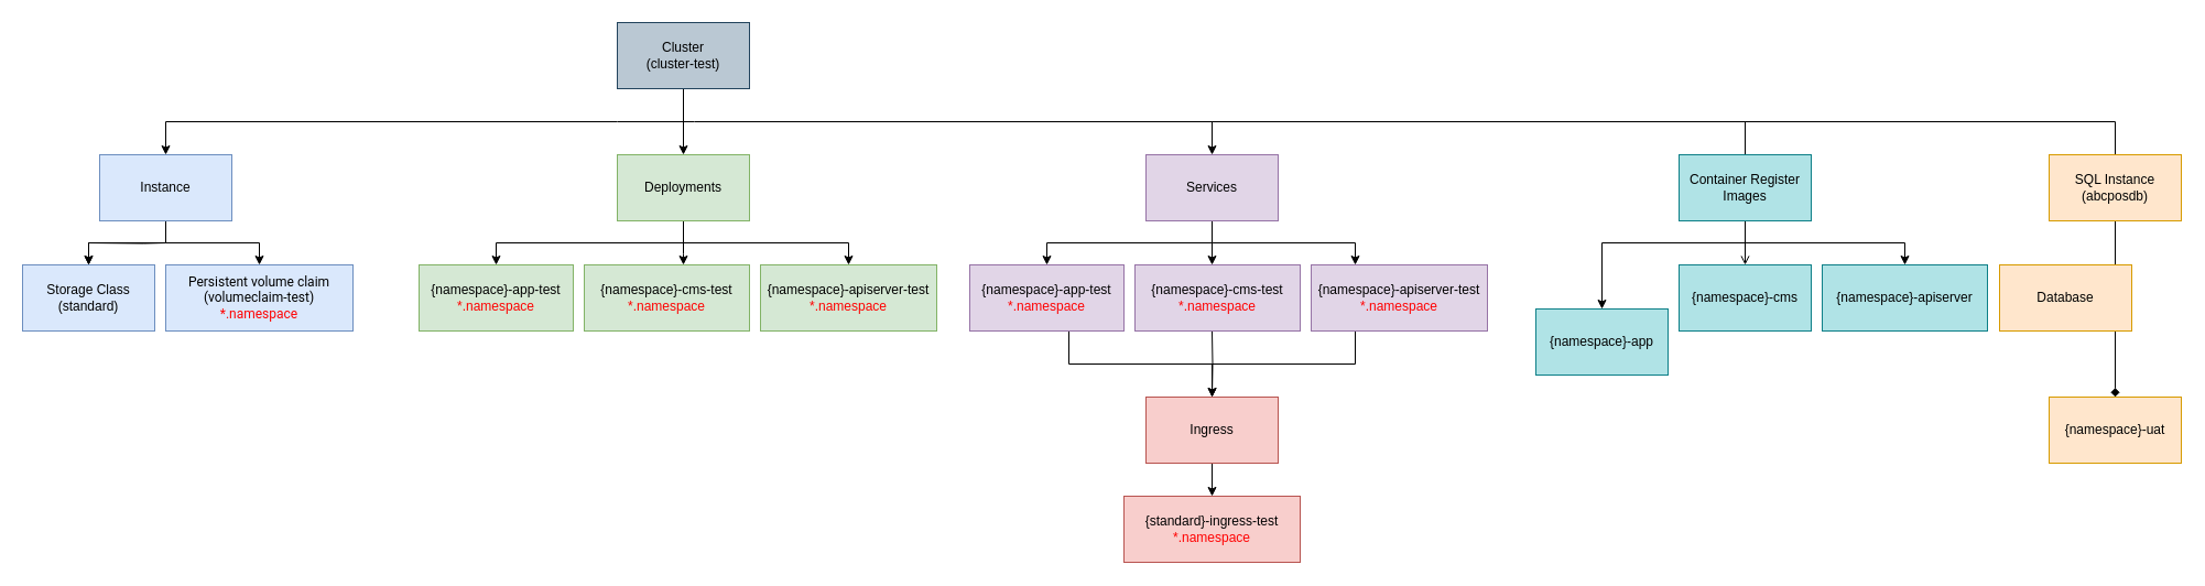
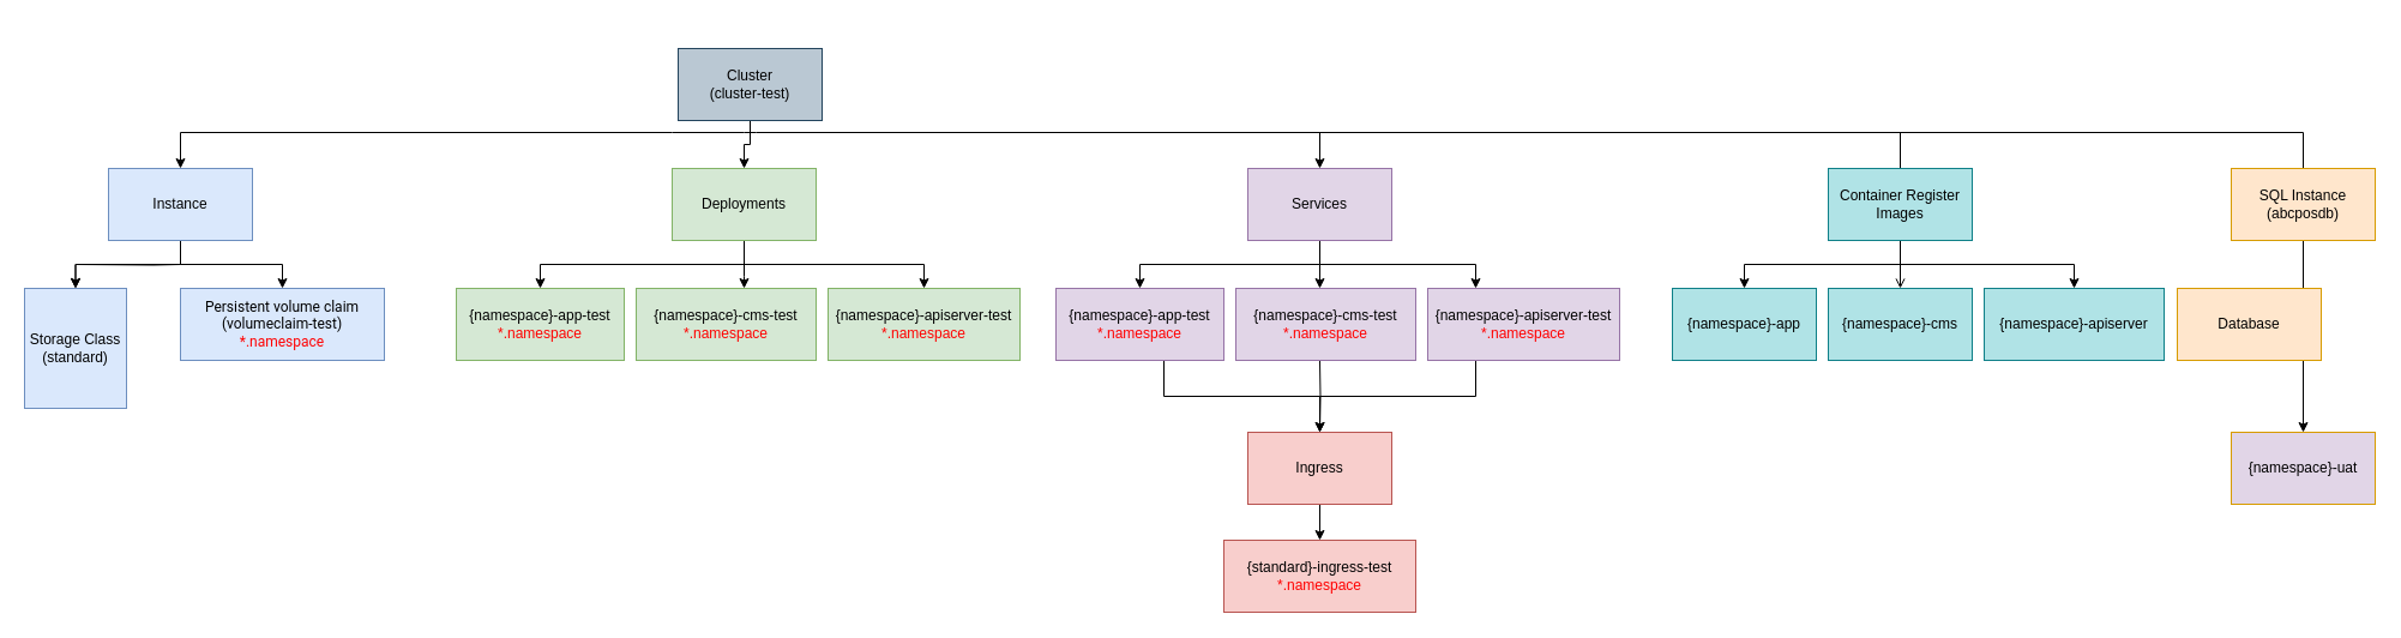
- <mxCell id="4" value="Cluster&lt;br&gt;(cluster-test)" style="rounded=0;whiteSpace=wrap;html=1;fillColor=#bac8d3;strokeColor=#23445d;" parent="1" vertex="1"><mxGeometry x="560" y="20" width="120" height="60" as="geometry" /></mxCell>
+ <mxCell id="4" value="Cluster&lt;br&gt;(cluster-test)" style="rounded=0;whiteSpace=wrap;html=1;fillColor=#bac8d3;strokeColor=#23445d;" parent="1" vertex="1"><mxGeometry x="565" y="40" width="120" height="60" as="geometry" /></mxCell>
- <mxCell id="9" value="Storage Class&lt;br&gt;(standard)" style="rounded=0;whiteSpace=wrap;html=1;fillColor=#dae8fc;strokeColor=#6c8ebf;" parent="1" vertex="1"><mxGeometry x="20" y="240" width="120" height="60" as="geometry" /></mxCell>
+ <mxCell id="9" value="Storage Class&lt;br&gt;(standard)" style="rounded=0;whiteSpace=wrap;html=1;fillColor=#dae8fc;strokeColor=#6c8ebf;" parent="1" vertex="1"><mxGeometry x="20" y="240" width="85" height="100" as="geometry" /></mxCell>
- <mxCell id="33" value="{namespace}-app" style="rounded=0;whiteSpace=wrap;html=1;fillColor=#b0e3e6;strokeColor=#0e8088;" parent="1" vertex="1"><mxGeometry x="1394" y="280" width="120" height="60" as="geometry" /></mxCell>
+ <mxCell id="33" value="{namespace}-app" style="rounded=0;whiteSpace=wrap;html=1;fillColor=#b0e3e6;strokeColor=#0e8088;" parent="1" vertex="1"><mxGeometry x="1394" y="240" width="120" height="60" as="geometry" /></mxCell>
- <mxCell id="36" value="" style="edgeStyle=orthogonalEdgeStyle;rounded=0;orthogonalLoop=1;jettySize=auto;html=1;endArrow=diamond;" parent="1" source="38" target="39" edge="1"><mxGeometry relative="1" as="geometry" /></mxCell>
+ <mxCell id="36" value="" style="edgeStyle=orthogonalEdgeStyle;rounded=0;orthogonalLoop=1;jettySize=auto;html=1;" parent="1" source="38" target="39" edge="1"><mxGeometry relative="1" as="geometry" /></mxCell>
- <mxCell id="39" value="{namespace}-uat" style="rounded=0;whiteSpace=wrap;html=1;fillColor=#ffe6cc;strokeColor=#d79b00;" parent="1" vertex="1"><mxGeometry x="1860" y="360" width="120" height="60" as="geometry" /></mxCell>
+ <mxCell id="39" value="{namespace}-uat" style="rounded=0;whiteSpace=wrap;html=1;fillColor=#e1d5e7;strokeColor=#d79b00;" parent="1" vertex="1"><mxGeometry x="1860" y="360" width="120" height="60" as="geometry" /></mxCell>
